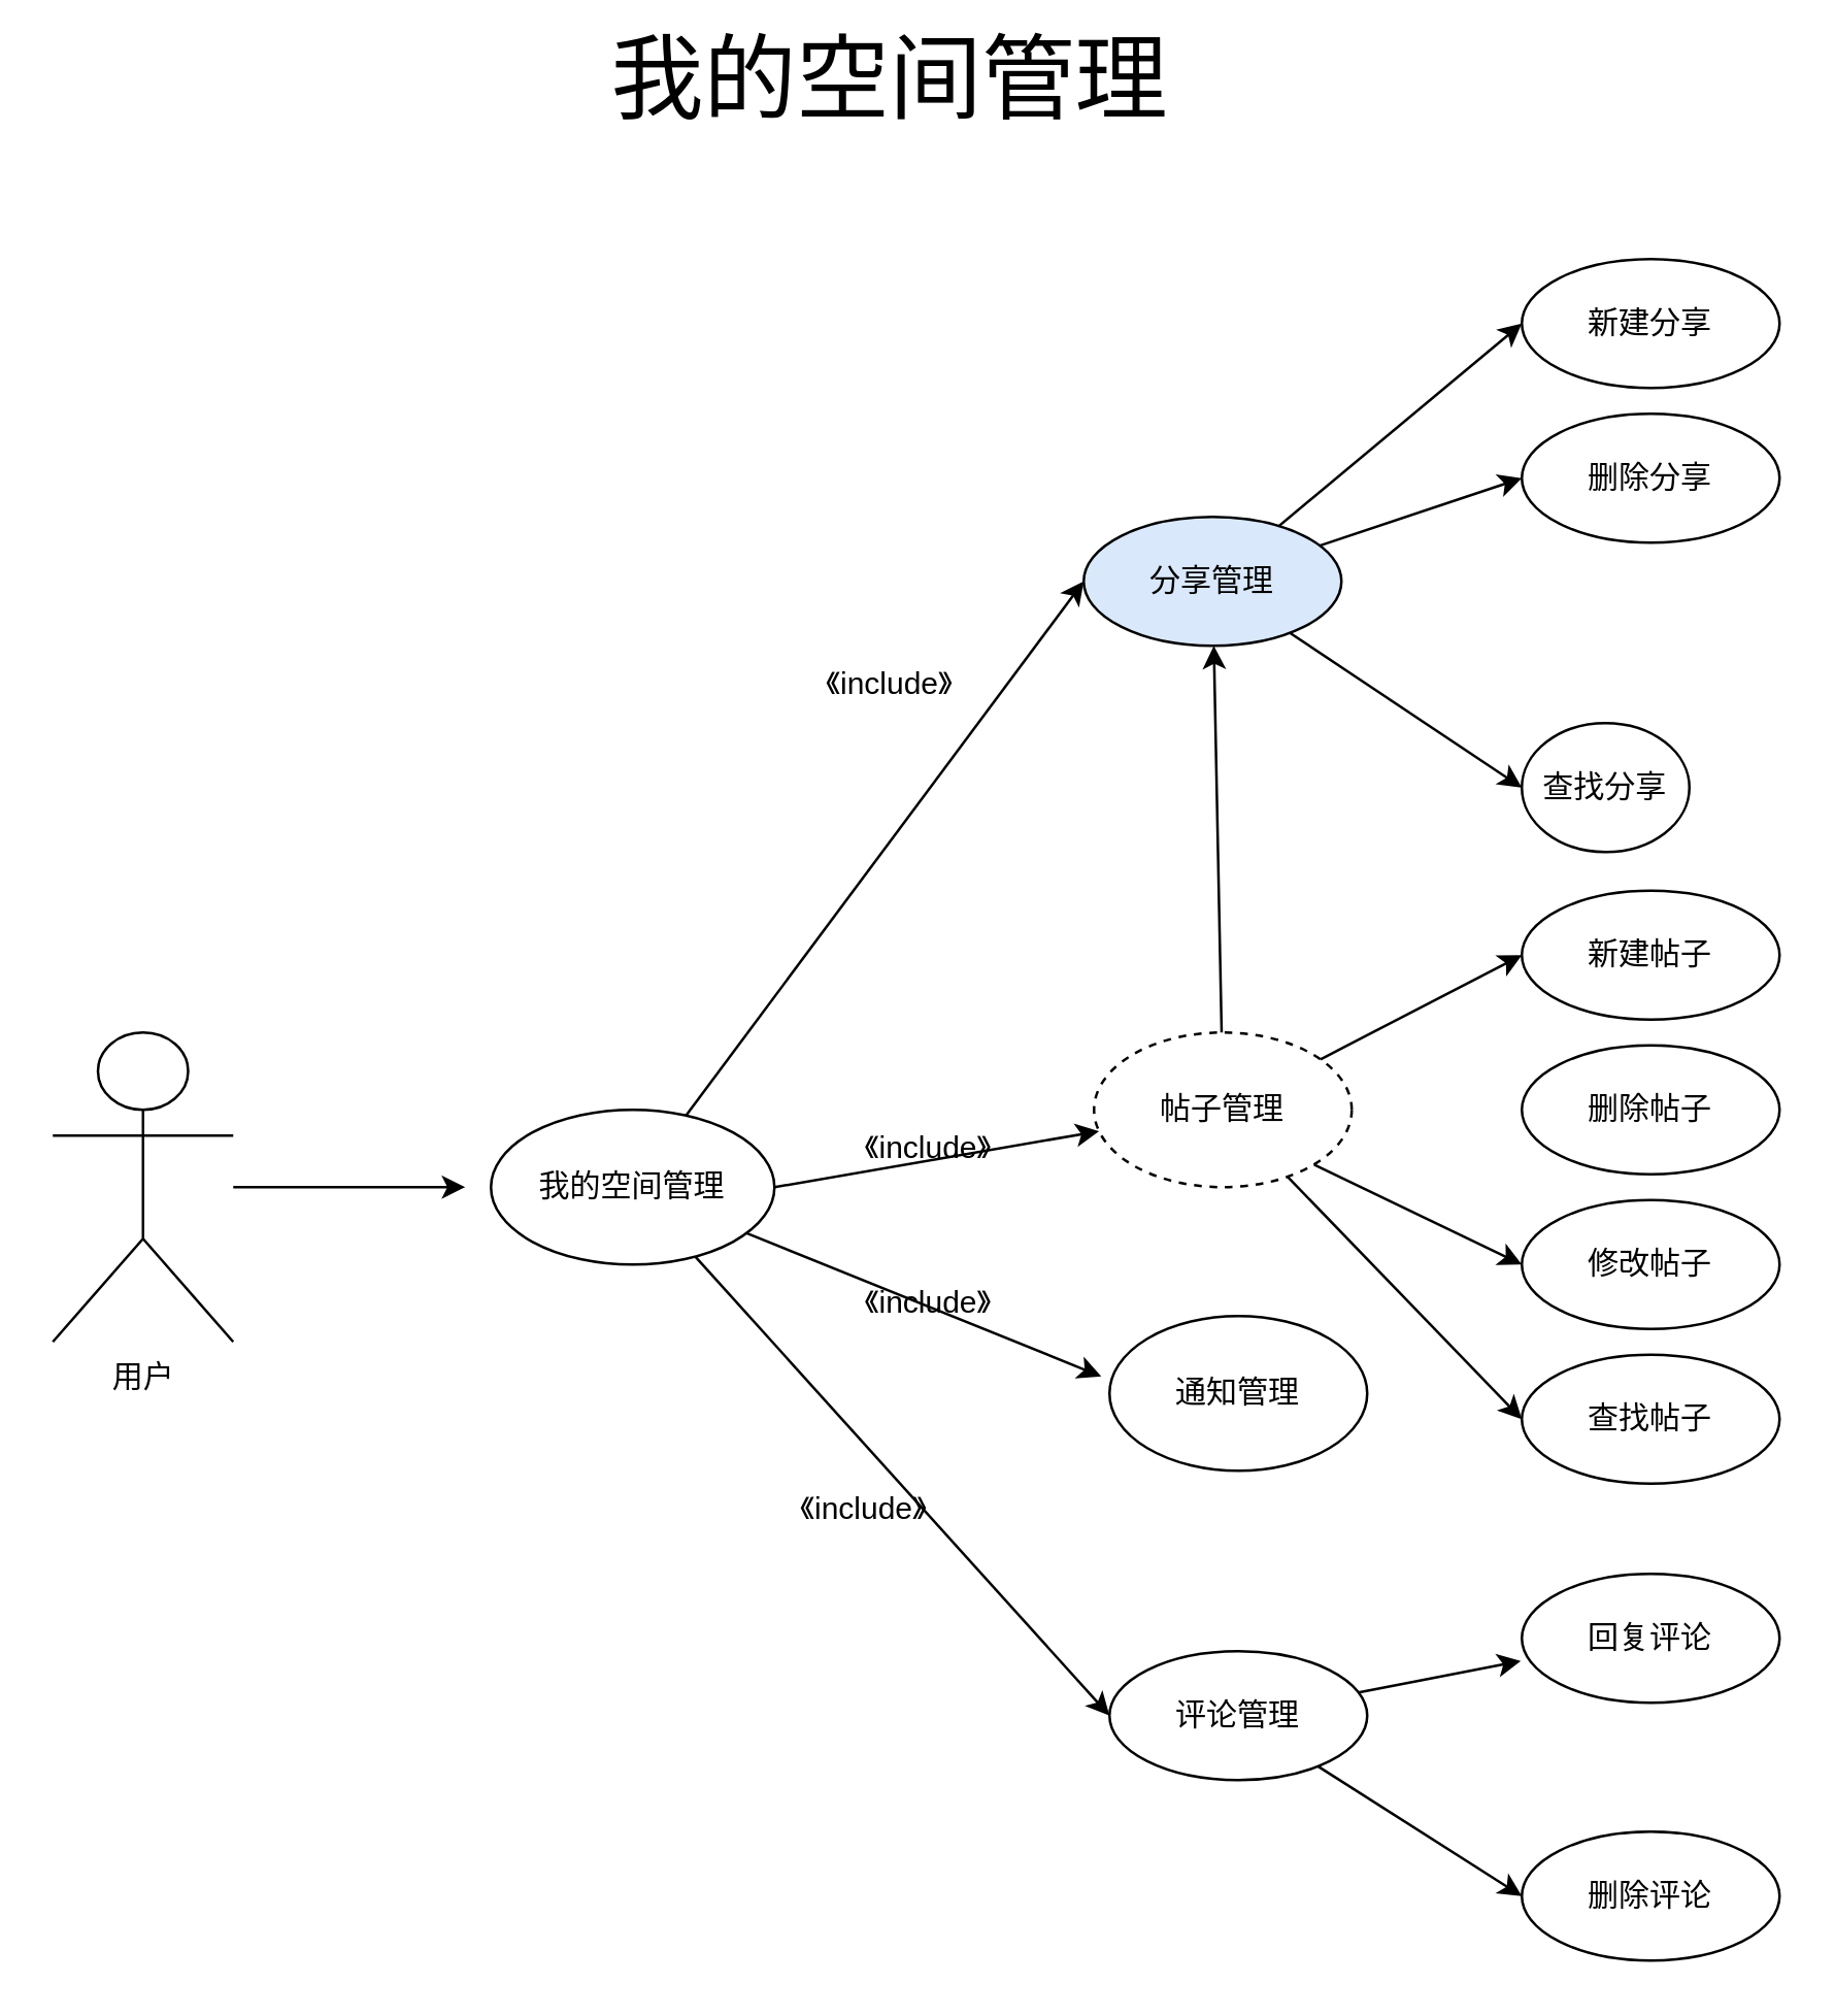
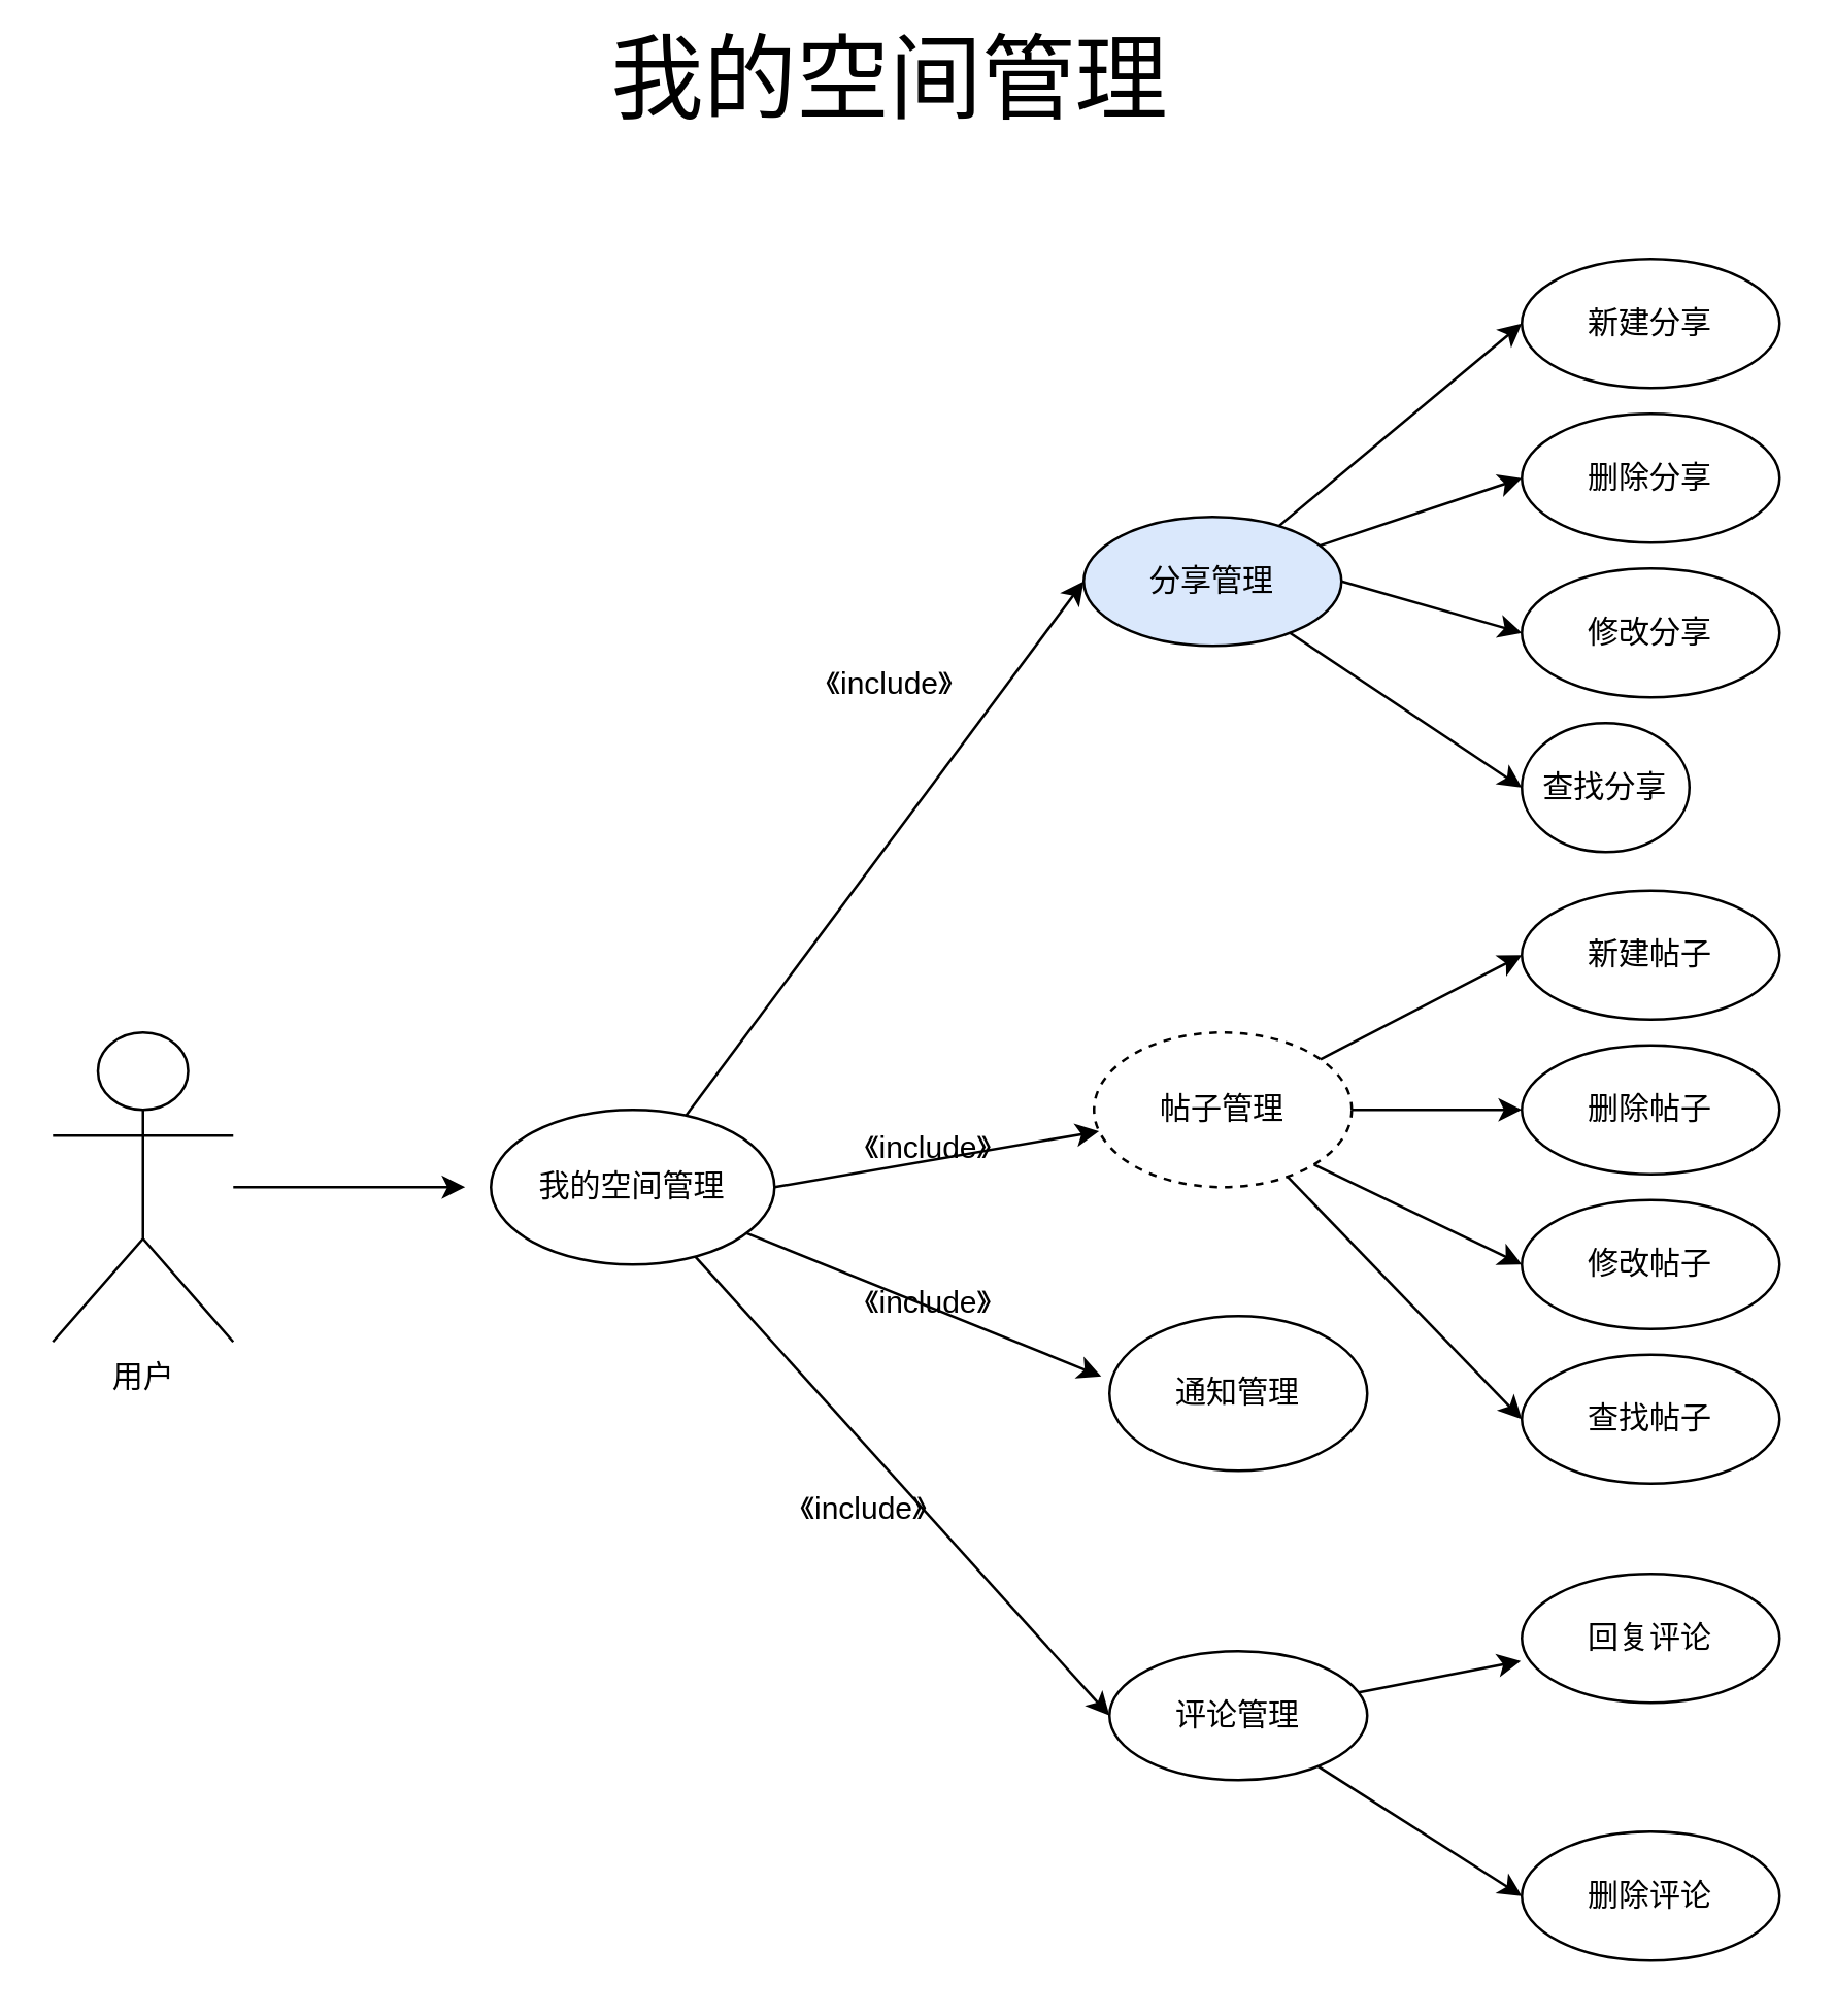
+ <mxCell id="21" style="edgeStyle=none;rounded=0;orthogonalLoop=1;jettySize=auto;html=1;exitX=1;exitY=0.5;exitDx=0;exitDy=0;entryX=0;entryY=0.5;entryDx=0;entryDy=0;" edge="1" parent="3" source="5" target="20"><mxGeometry relative="1" as="geometry" /></mxCell>
+ <mxCell id="20" value="修改分享" style="ellipse;whiteSpace=wrap;html=1;" vertex="1" parent="3"><mxGeometry x="400" y="120" width="100" height="50" as="geometry" /></mxCell>
- <mxCell id="25" style="edgeStyle=none;rounded=0;orthogonalLoop=1;jettySize=auto;html=1;" edge="1" parent="3" source="4" target="5"><mxGeometry relative="1" as="geometry" /></mxCell>
+ <mxCell id="25" style="edgeStyle=none;rounded=0;orthogonalLoop=1;jettySize=auto;html=1;entryX=0;entryY=0.5;entryDx=0;entryDy=0;" edge="1" parent="3" source="4" target="24"><mxGeometry relative="1" as="geometry" /></mxCell>
